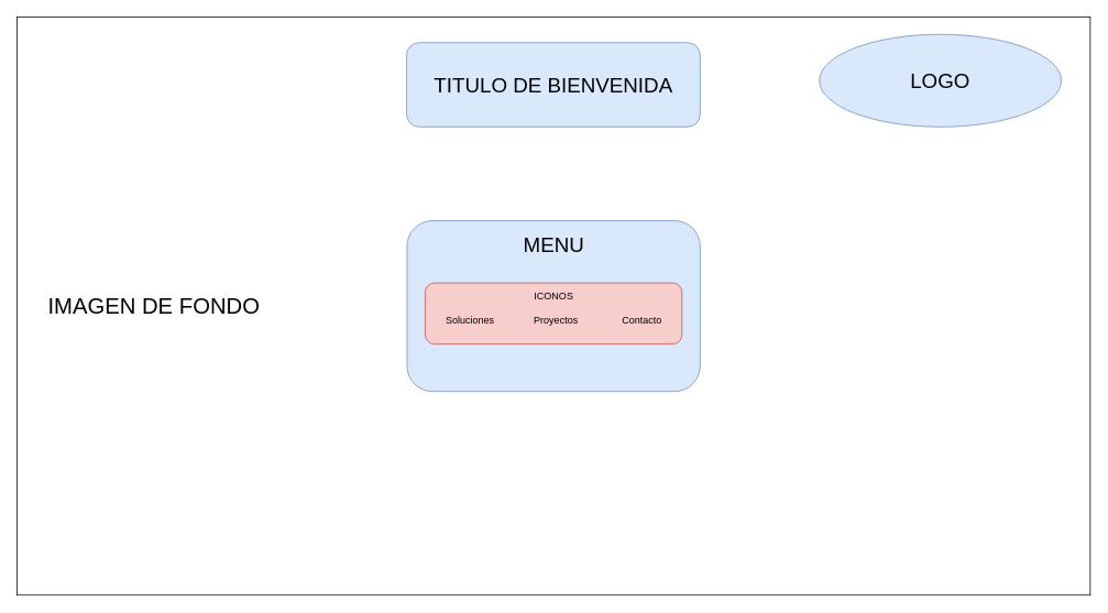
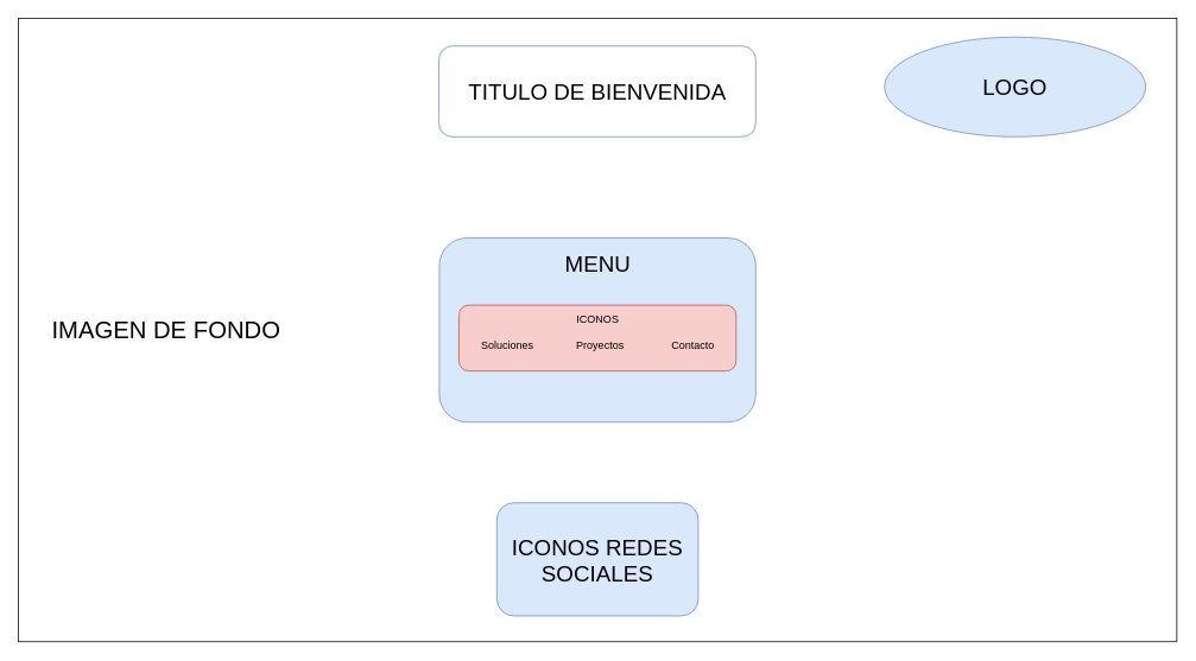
- <mxCell id="7" value="TITULO DE BIENVENIDA" style="rounded=1;whiteSpace=wrap;html=1;fontSize=25;fillColor=#dae8fc;strokeColor=#6c8ebf;" vertex="1" parent="1"><mxGeometry x="492" y="51" width="355.5" height="102" as="geometry" /></mxCell>
+ <mxCell id="7" value="TITULO DE BIENVENIDA" style="rounded=1;whiteSpace=wrap;html=1;fontSize=25;fillColor=#ffffff;strokeColor=#6c8ebf;" vertex="1" parent="1"><mxGeometry x="492" y="51" width="355.5" height="102" as="geometry" /></mxCell>
+ <mxCell id="6" value="&lt;font style=&quot;font-size: 25px;&quot;&gt;ICONOS REDES SOCIALES&lt;/font&gt;" style="rounded=1;whiteSpace=wrap;html=1;fillColor=#dae8fc;strokeColor=#6c8ebf;" vertex="1" parent="1"><mxGeometry x="557" y="564" width="226" height="127" as="geometry" /></mxCell>
